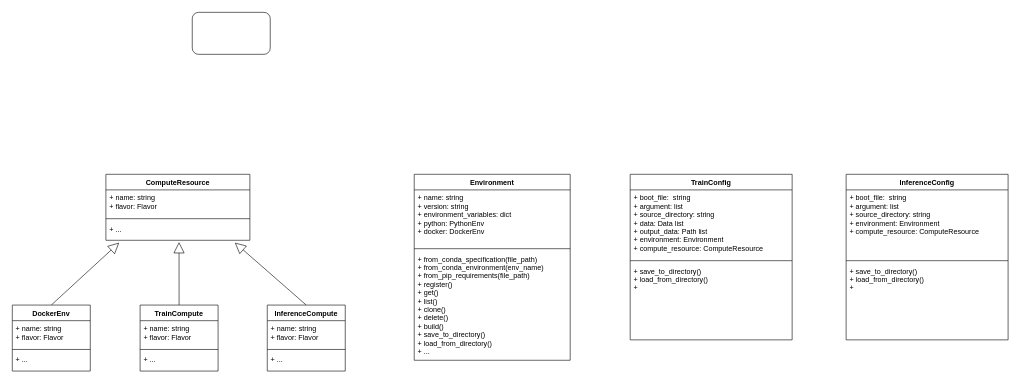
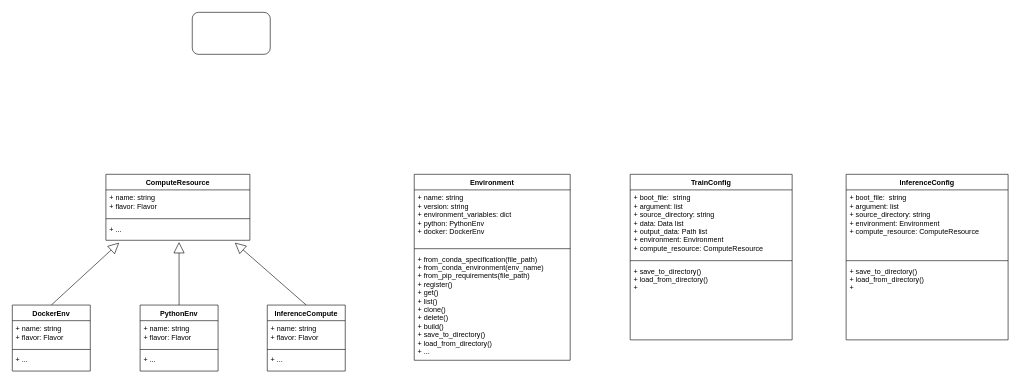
- <mxCell id="22" value="TrainCompute" style="swimlane;fontStyle=1;align=center;verticalAlign=top;childLayout=stackLayout;horizontal=1;startSize=26;horizontalStack=0;resizeParent=1;resizeParentMax=0;resizeLast=0;collapsible=1;marginBottom=0;" vertex="1" parent="1"><mxGeometry x="233.04" y="508" width="130" height="110" as="geometry"><mxRectangle x="570" y="1410" width="100" height="26" as="alternateBounds" /></mxGeometry></mxCell>
+ <mxCell id="22" value="PythonEnv" style="swimlane;fontStyle=1;align=center;verticalAlign=top;childLayout=stackLayout;horizontal=1;startSize=26;horizontalStack=0;resizeParent=1;resizeParentMax=0;resizeLast=0;collapsible=1;marginBottom=0;" vertex="1" parent="1"><mxGeometry x="233.04" y="508" width="130" height="110" as="geometry"><mxRectangle x="570" y="1410" width="100" height="26" as="alternateBounds" /></mxGeometry></mxCell>
